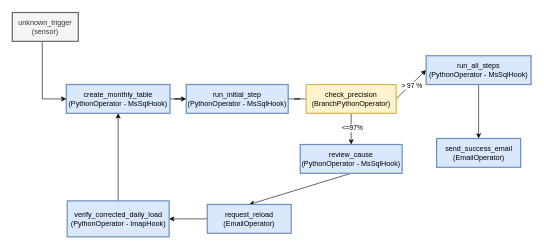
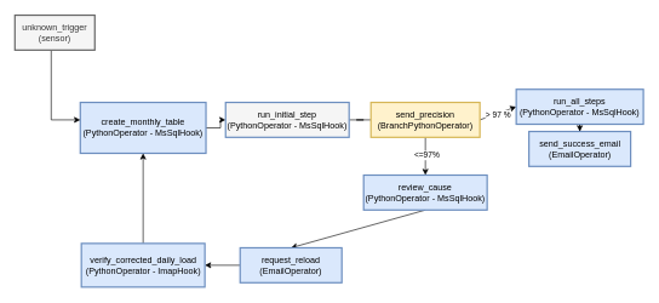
- <mxCell id="12" value="run_all_steps&#10;(PythonOperator - MsSqlHook)" style="whiteSpace=wrap;strokeWidth=2;fillColor=#dae8fc;strokeColor=#6c8ebf;" parent="1" vertex="1"><mxGeometry x="710" y="92" width="175" height="48" as="geometry" /></mxCell>
+ <mxCell id="12" value="run_all_steps&#10;(PythonOperator - MsSqlHook)" style="whiteSpace=wrap;strokeWidth=2;fillColor=#dae8fc;strokeColor=#6c8ebf;" parent="1" vertex="1"><mxGeometry x="710" y="122" width="175" height="48" as="geometry" /></mxCell>
- <mxCell id="3" value="create_monthly_table&#10;(PythonOperator - MsSqlHook)" style="whiteSpace=wrap;strokeWidth=2;fontStyle=0;fillColor=#dae8fc;strokeColor=#6c8ebf;" parent="1" vertex="1"><mxGeometry x="110" y="140" width="173" height="48" as="geometry" /></mxCell>
+ <mxCell id="3" value="create_monthly_table&#10;(PythonOperator - MsSqlHook)" style="whiteSpace=wrap;strokeWidth=2;fontStyle=0;fillColor=#dae8fc;strokeColor=#6c8ebf;" parent="1" vertex="1"><mxGeometry x="110" y="140" width="173" height="70" as="geometry" /></mxCell>
- <mxCell id="5" value="run_initial_step&#10;(PythonOperator - MsSqlHook)" style="whiteSpace=wrap;strokeWidth=2;fillColor=#dae8fc;strokeColor=#6c8ebf;" parent="1" vertex="1"><mxGeometry y="140" width="170" height="48" as="geometry" x="310" /></mxCell>
+ <mxCell id="5" value="run_initial_step&#10;(PythonOperator - MsSqlHook)" style="whiteSpace=wrap;strokeWidth=2;fillColor=#f5f5f5;strokeColor=#6c8ebf;" parent="1" vertex="1"><mxGeometry y="140" width="170" height="48" as="geometry" x="310" /></mxCell>
- <mxCell id="10" value="check_precision&#10;(BranchPythonOperator)" style="whiteSpace=wrap;strokeWidth=2;fillColor=#fff2cc;strokeColor=#d6b656;" parent="1" vertex="1"><mxGeometry x="510" y="140" width="150" height="48" as="geometry" /></mxCell>
+ <mxCell id="10" value="send_precision&#10;(BranchPythonOperator)" style="whiteSpace=wrap;strokeWidth=2;fillColor=#fff2cc;strokeColor=#d6b656;" parent="1" vertex="1"><mxGeometry x="510" y="140" width="150" height="48" as="geometry" /></mxCell>
- <mxCell id="17" value="send_success_email&#10;(EmailOperator)" style="whiteSpace=wrap;strokeWidth=2;fillColor=#dae8fc;strokeColor=#6c8ebf;" parent="1" vertex="1"><mxGeometry x="727.5" y="230" width="140" height="48" as="geometry" /></mxCell>
+ <mxCell id="17" value="send_success_email&#10;(EmailOperator)" style="whiteSpace=wrap;strokeWidth=2;fillColor=#dae8fc;strokeColor=#6c8ebf;" parent="1" vertex="1"><mxGeometry x="727.5" y="180" width="140" height="48" as="geometry" /></mxCell>
- <mxCell id="19" value="request_reload&#10;(EmailOperator)" style="whiteSpace=wrap;strokeWidth=2;fillColor=#dae8fc;strokeColor=#6c8ebf;" parent="1" vertex="1"><mxGeometry x="345" y="340" width="140" height="48" as="geometry" /></mxCell>
+ <mxCell id="19" value="request_reload&#10;(EmailOperator)" style="whiteSpace=wrap;strokeWidth=2;fillColor=#dae8fc;strokeColor=#6c8ebf;" parent="1" vertex="1"><mxGeometry x="330" y="340" width="140" height="48" as="geometry" /></mxCell>
